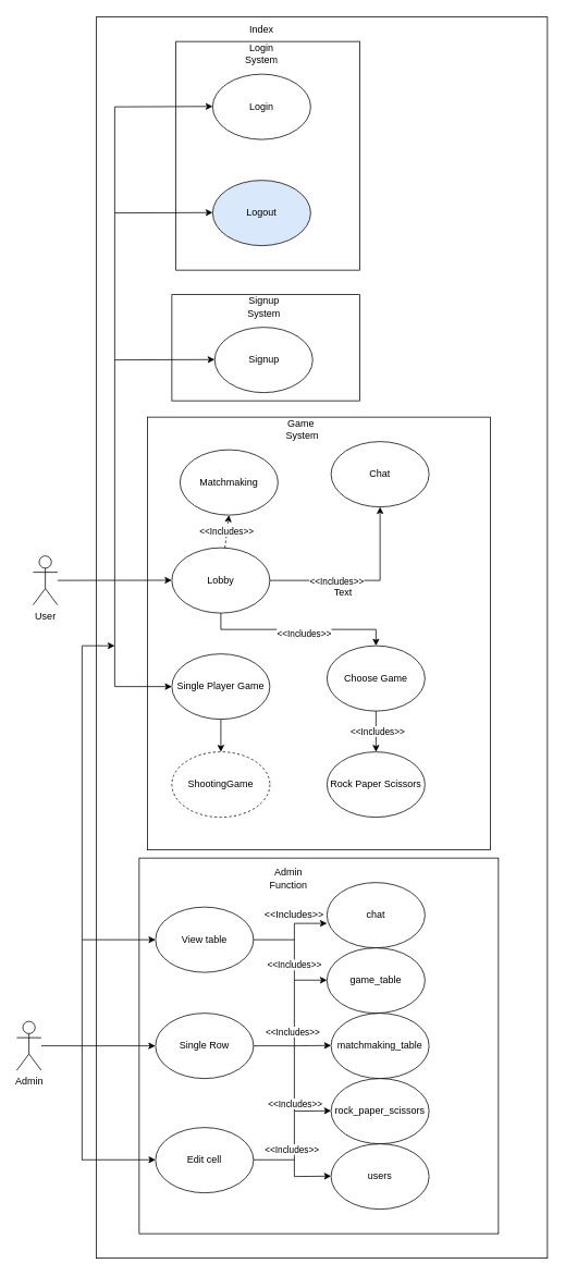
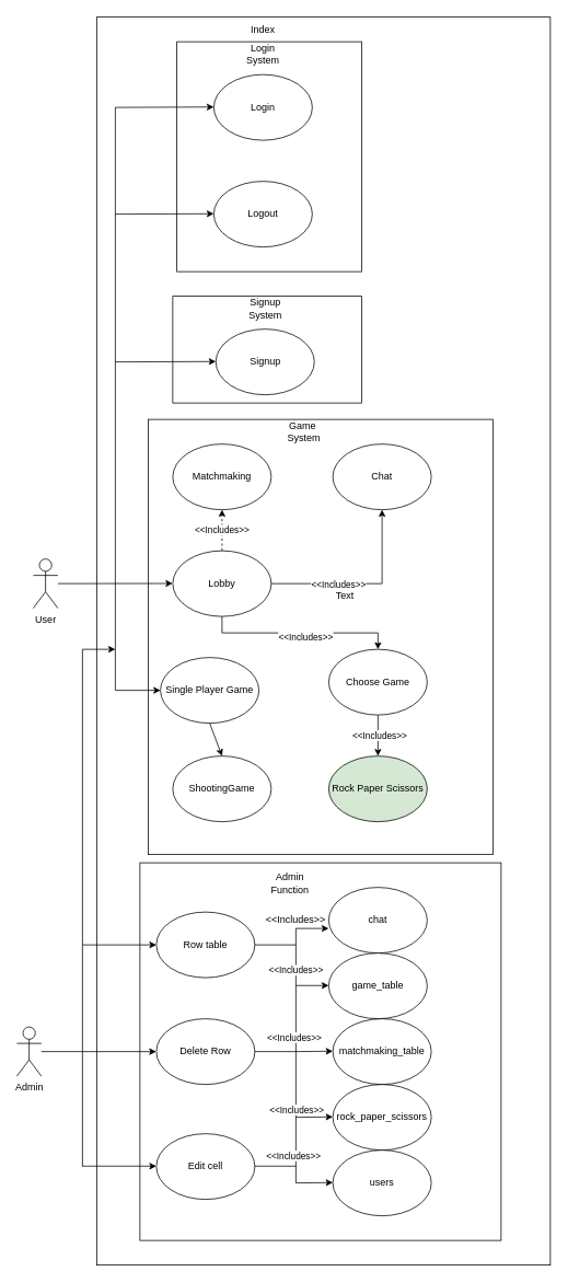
- <mxCell id="3" value="Logout" style="ellipse;whiteSpace=wrap;html=1;fillColor=#dae8fc;" vertex="1" parent="1"><mxGeometry x="260" y="220" width="120" height="80" as="geometry" /></mxCell>
+ <mxCell id="3" value="Logout" style="ellipse;whiteSpace=wrap;html=1;" vertex="1" parent="1"><mxGeometry x="260" y="220" width="120" height="80" as="geometry" /></mxCell>
- <mxCell id="5" value="Matchmaking" style="ellipse;whiteSpace=wrap;html=1;" vertex="1" parent="1"><mxGeometry x="220" y="550" width="120" height="80" as="geometry" /></mxCell>
+ <mxCell id="5" value="Matchmaking" style="ellipse;whiteSpace=wrap;html=1;" vertex="1" parent="1"><mxGeometry x="210" y="540" width="120" height="80" as="geometry" /></mxCell>
- <mxCell id="13" value="Single Player Game" style="ellipse;whiteSpace=wrap;html=1;" vertex="1" parent="1"><mxGeometry x="210" y="800" width="120" height="80" as="geometry" /></mxCell>
+ <mxCell id="13" value="Single Player Game" style="ellipse;whiteSpace=wrap;html=1;" vertex="1" parent="1"><mxGeometry x="195" y="800" width="120" height="80" as="geometry" /></mxCell>
- <mxCell id="19" value="ShootingGame" style="ellipse;whiteSpace=wrap;html=1;fillColor=default;dashed=1;" vertex="1" parent="1"><mxGeometry x="210" y="920" width="120" height="80" as="geometry" /></mxCell>
+ <mxCell id="19" value="ShootingGame" style="ellipse;whiteSpace=wrap;html=1;fillColor=default;" vertex="1" parent="1"><mxGeometry x="210" y="920" width="120" height="80" as="geometry" /></mxCell>
- <mxCell id="9" value="Rock Paper Scissors" style="ellipse;whiteSpace=wrap;html=1;" vertex="1" parent="1"><mxGeometry x="400" y="920" width="120" height="80" as="geometry" /></mxCell>
+ <mxCell id="9" value="Rock Paper Scissors" style="ellipse;whiteSpace=wrap;html=1;fillColor=#d5e8d4;" vertex="1" parent="1"><mxGeometry x="400" y="920" width="120" height="80" as="geometry" /></mxCell>
- <mxCell id="28" value="View table" style="ellipse;whiteSpace=wrap;html=1;fillColor=default;" vertex="1" parent="1"><mxGeometry x="190" y="1110" width="120" height="80" as="geometry" /></mxCell>
+ <mxCell id="28" value="Row table" style="ellipse;whiteSpace=wrap;html=1;fillColor=default;" vertex="1" parent="1"><mxGeometry x="190" y="1110" width="120" height="80" as="geometry" /></mxCell>
- <mxCell id="29" value="Single Row" style="ellipse;whiteSpace=wrap;html=1;fillColor=default;" vertex="1" parent="1"><mxGeometry x="190" y="1240" width="120" height="80" as="geometry" /></mxCell>
+ <mxCell id="29" value="Delete Row" style="ellipse;whiteSpace=wrap;html=1;fillColor=default;" vertex="1" parent="1"><mxGeometry x="190" y="1240" width="120" height="80" as="geometry" /></mxCell>
